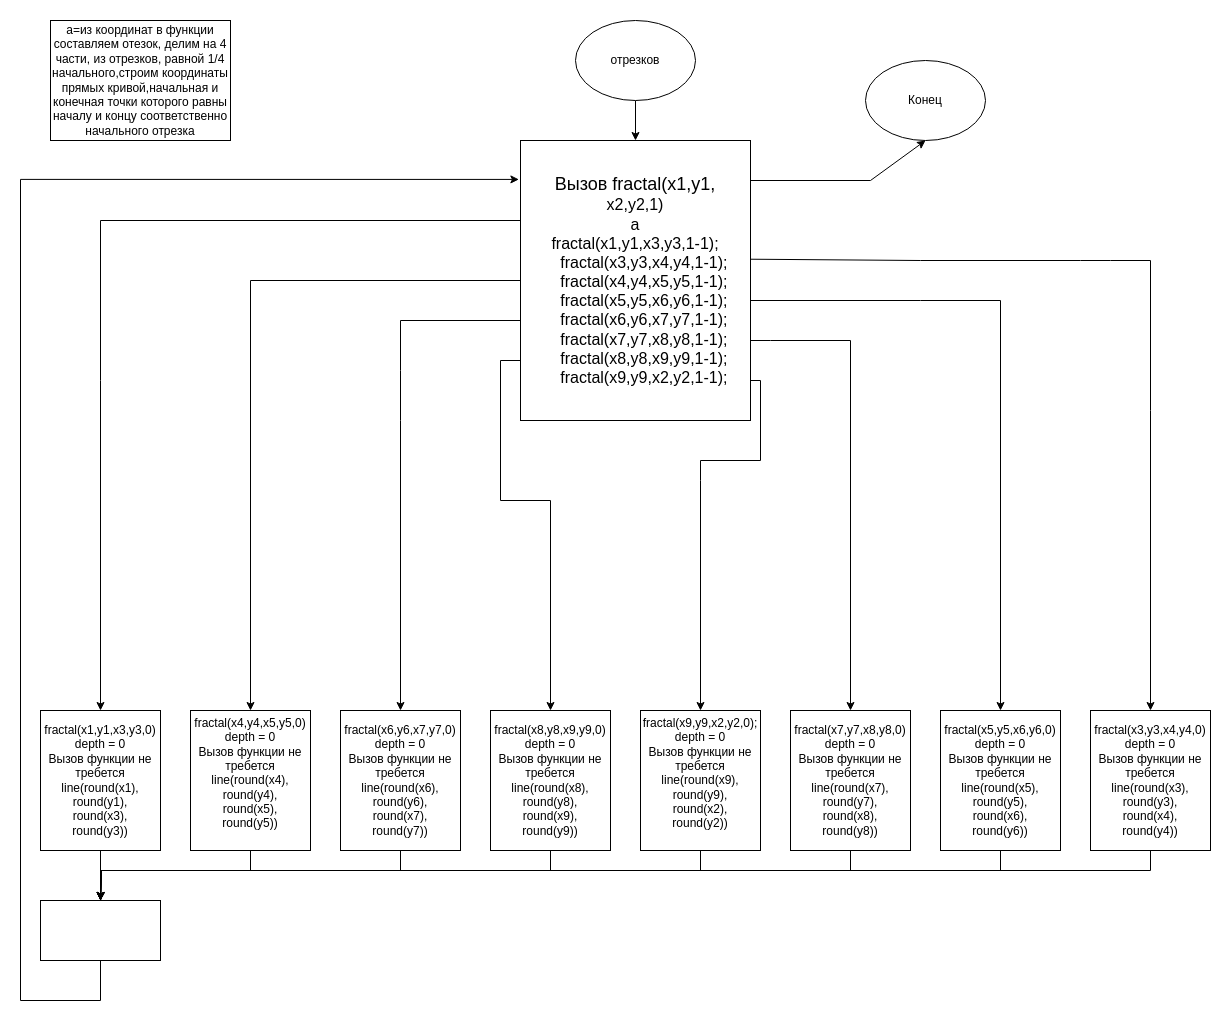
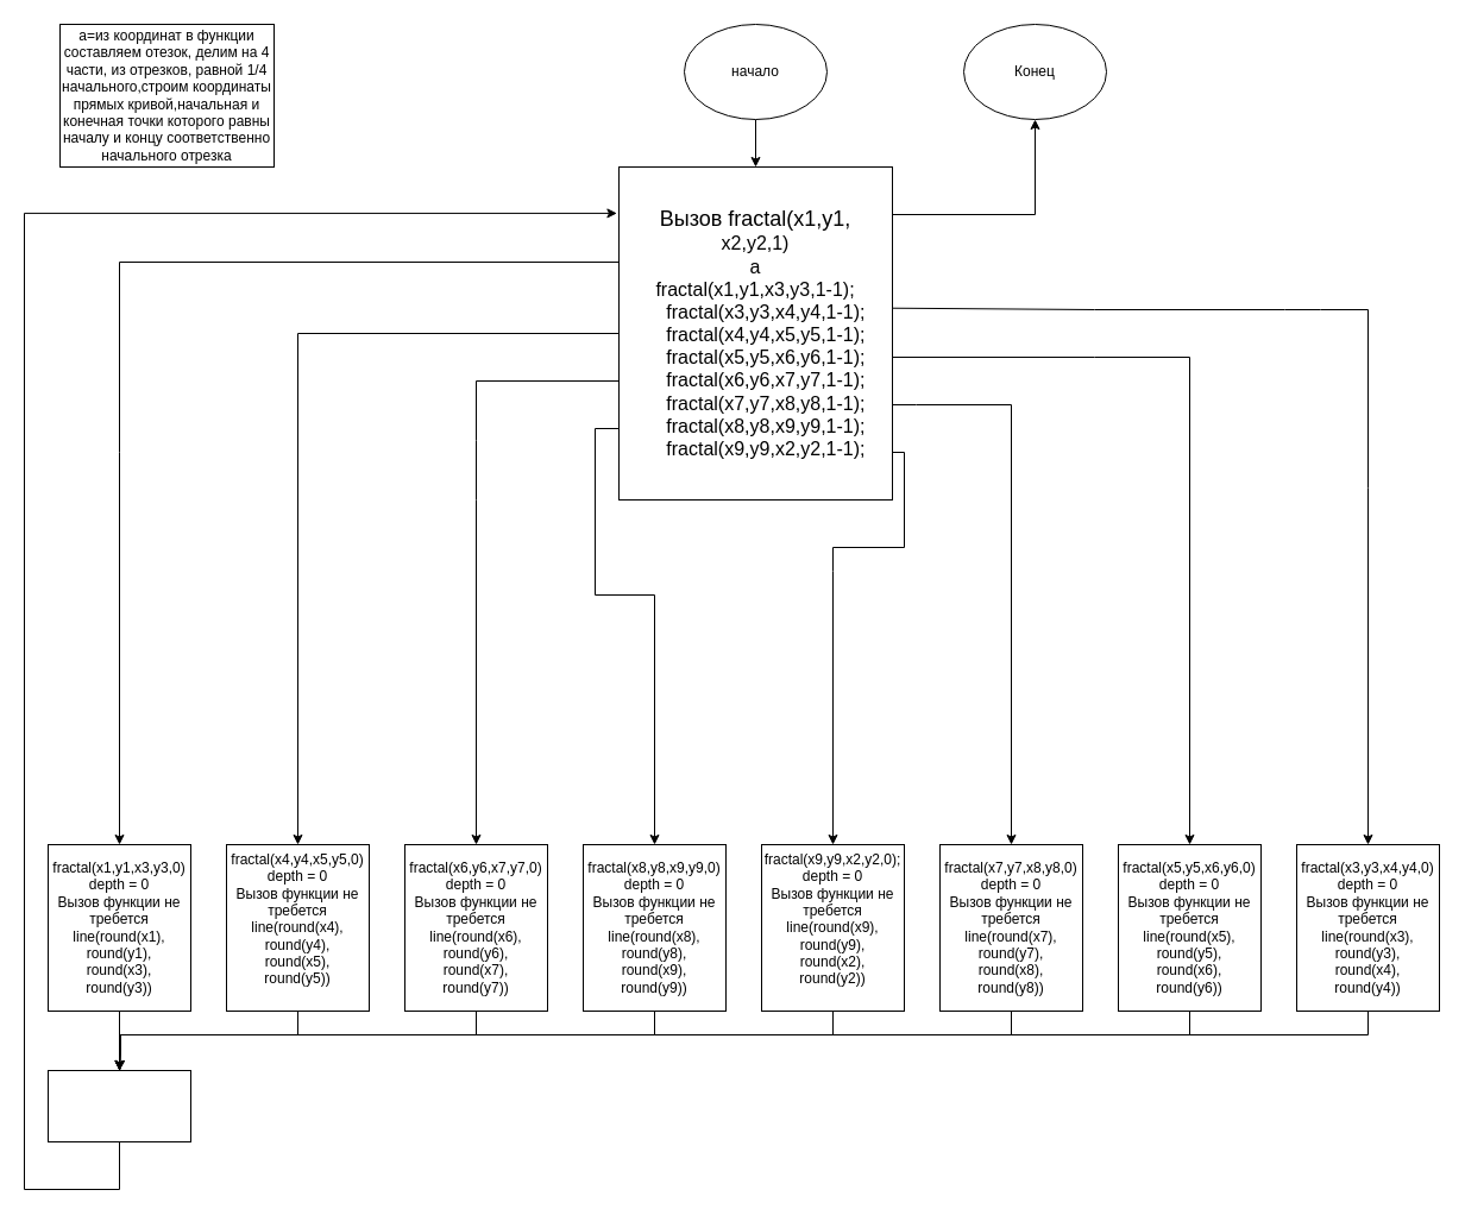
- <mxCell id="4" value="отрезков" style="ellipse;whiteSpace=wrap;html=1;" parent="1" vertex="1"><mxGeometry x="575" y="20" width="120" height="80" as="geometry" /></mxCell>
+ <mxCell id="4" value="начало" style="ellipse;whiteSpace=wrap;html=1;" parent="1" vertex="1"><mxGeometry x="575" y="20" width="120" height="80" as="geometry" /></mxCell>
- <mxCell id="33" value="Конец" style="ellipse;whiteSpace=wrap;html=1;" vertex="1" parent="1"><mxGeometry x="865" y="60" width="120" height="80" as="geometry" /></mxCell>
+ <mxCell id="33" value="Конец" style="ellipse;whiteSpace=wrap;html=1;" vertex="1" parent="1"><mxGeometry x="810" y="20" width="120" height="80" as="geometry" /></mxCell>
